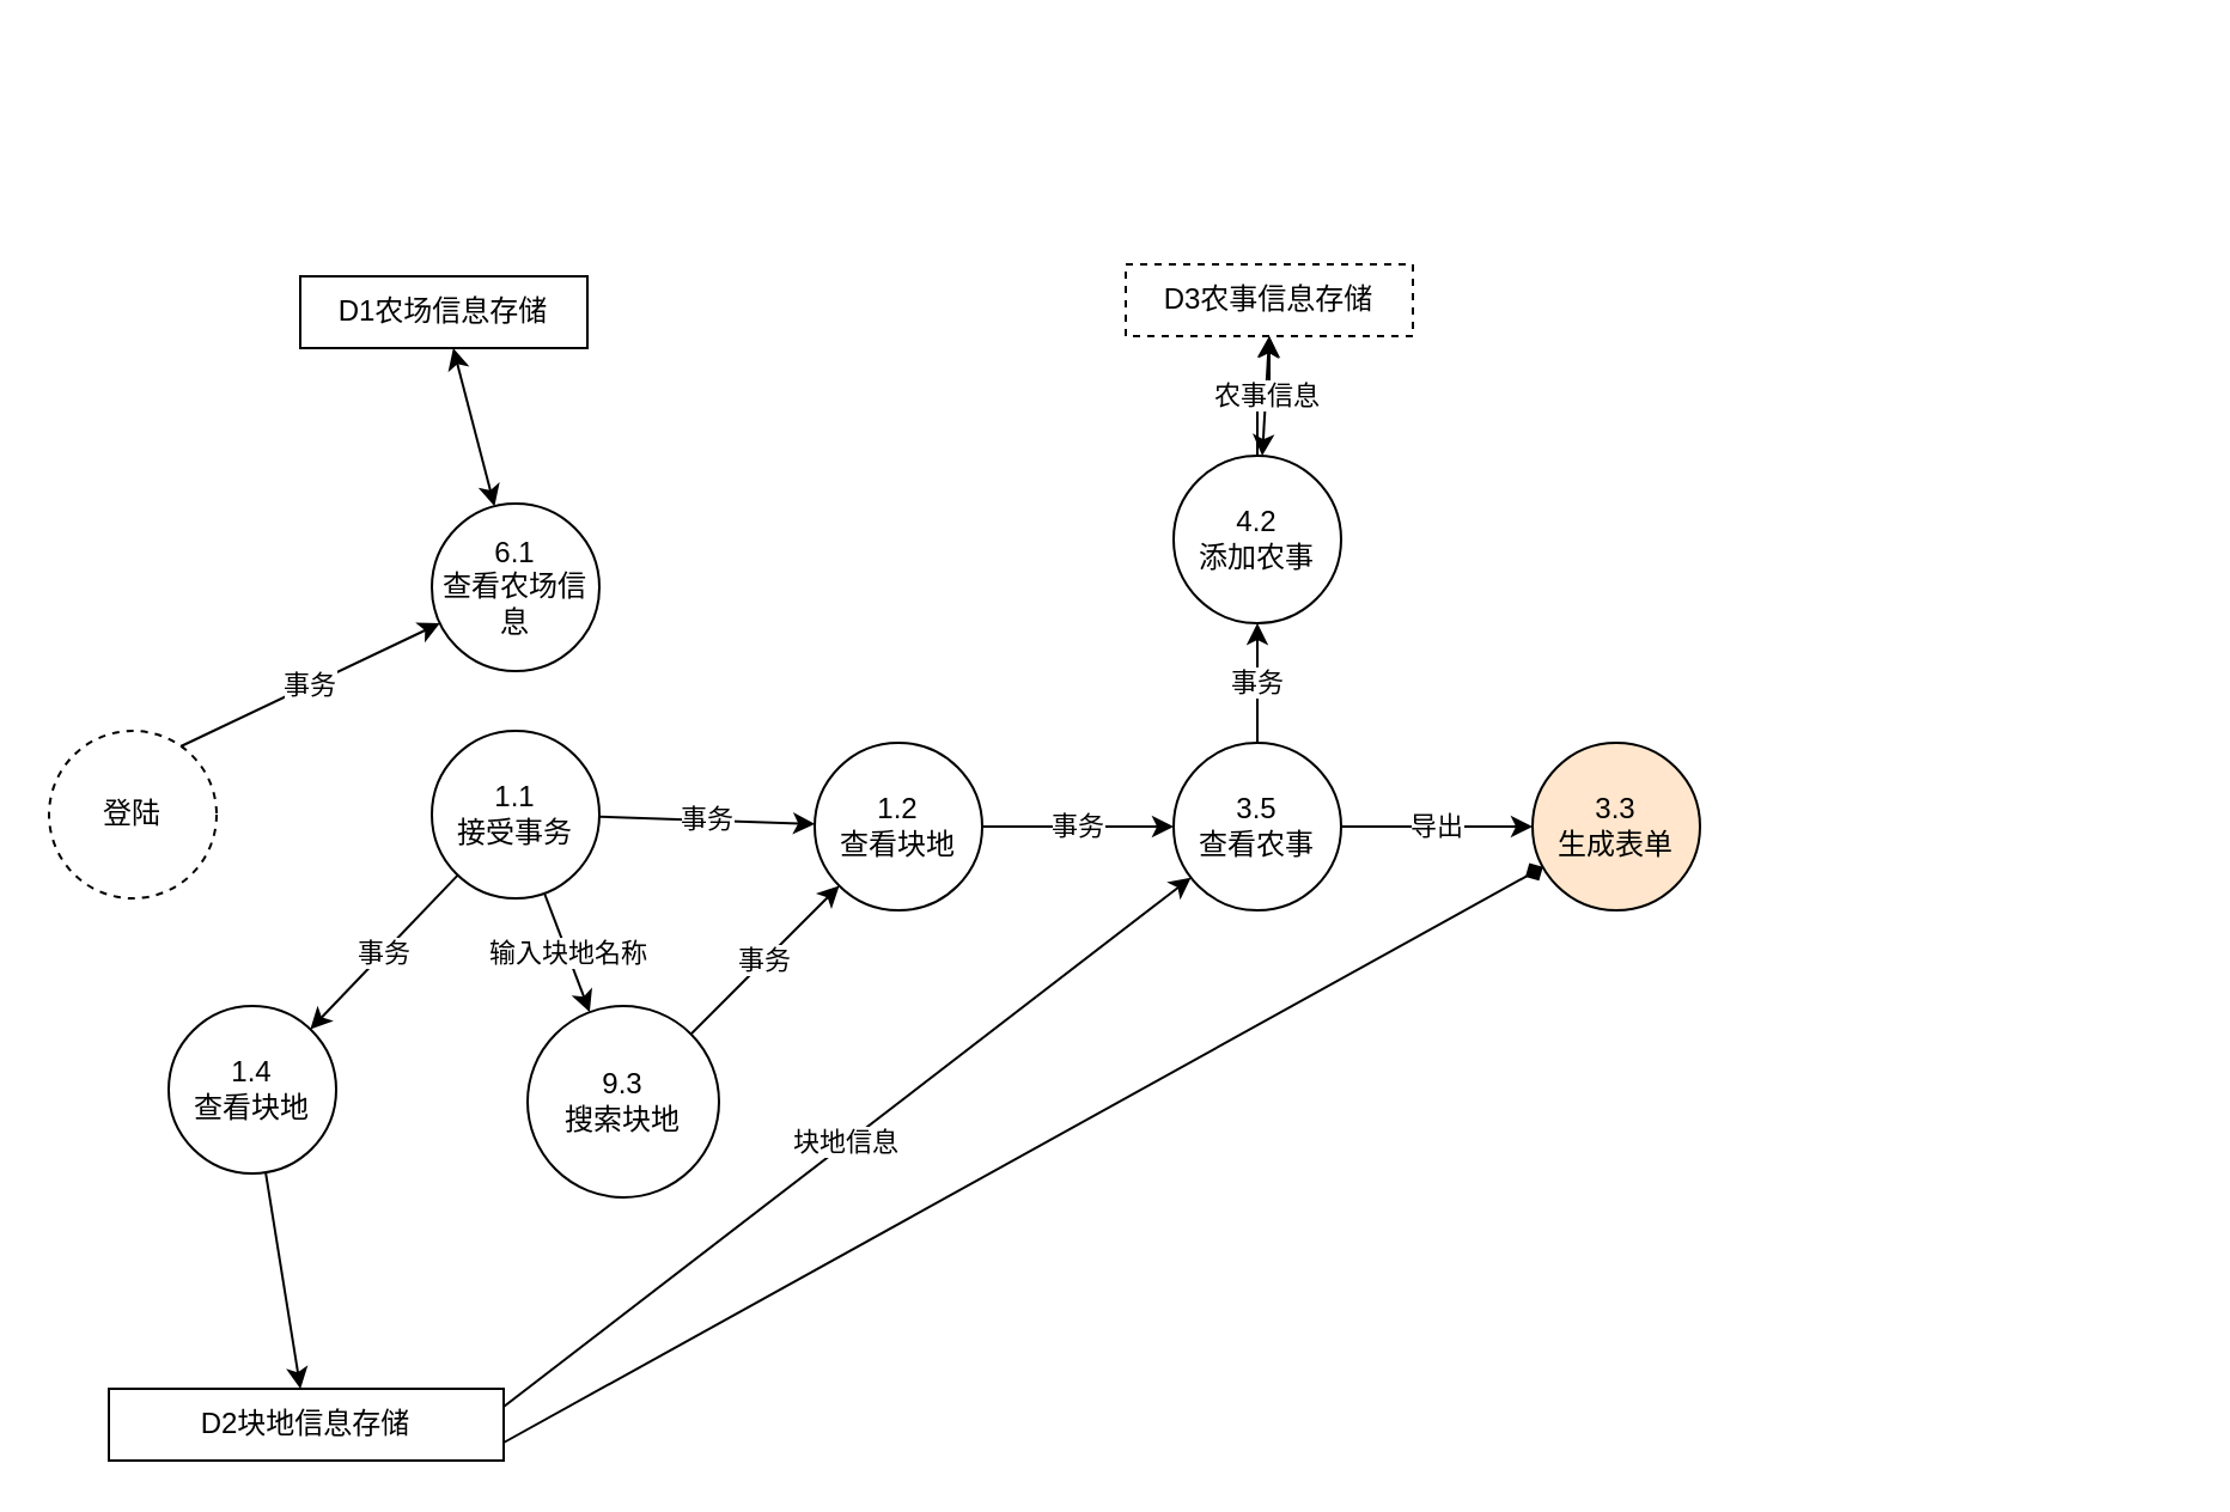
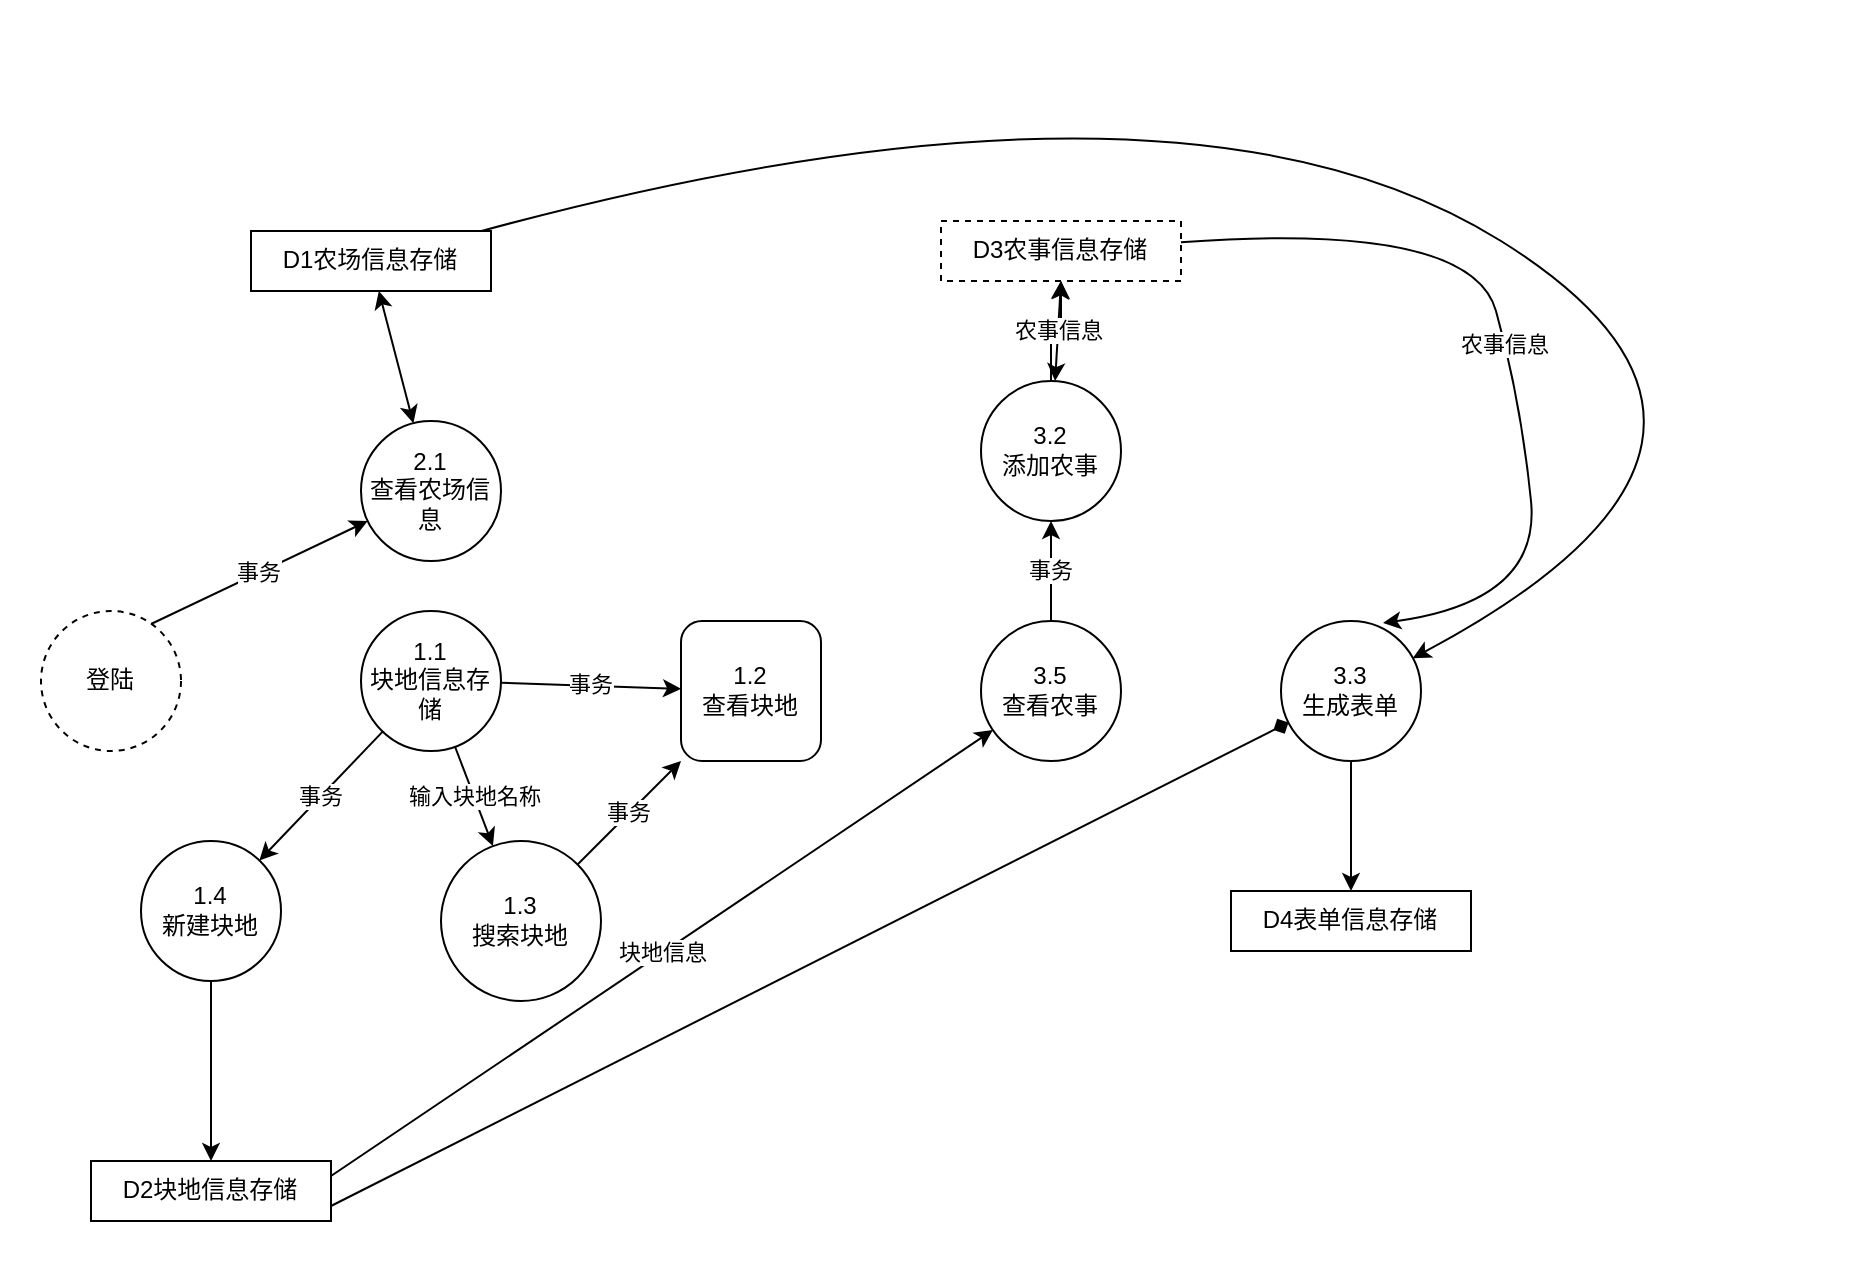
+ <mxCell id="31" value="" style="curved=1;endArrow=classic;html=1;" edge="1" parent="1" source="13" target="25"><mxGeometry width="50" height="50" relative="1" as="geometry"><mxPoint x="390" y="140" as="sourcePoint" /><mxPoint x="440" y="90" as="targetPoint" /><Array as="points"><mxPoint x="590" y="20" /><mxPoint x="910" y="220" /></Array></mxGeometry></mxCell>
+ <mxCell id="30" value="&lt;font style=&quot;vertical-align: inherit&quot;&gt;&lt;font style=&quot;vertical-align: inherit&quot;&gt;农事信息&lt;/font&gt;&lt;/font&gt;" style="curved=1;endArrow=classic;html=1;entryX=0.729;entryY=0.014;entryDx=0;entryDy=0;entryPerimeter=0;" edge="1" parent="1" source="22" target="25"><mxGeometry width="50" height="50" relative="1" as="geometry"><mxPoint x="685" y="150" as="sourcePoint" /><mxPoint x="780" y="50" as="targetPoint" /><Array as="points"><mxPoint x="735" y="110" /><mxPoint x="760" y="200" /><mxPoint x="770" y="300" /></Array></mxGeometry></mxCell>
- <mxCell id="21" value="&lt;font style=&quot;vertical-align: inherit&quot;&gt;&lt;font style=&quot;vertical-align: inherit&quot;&gt;4.2&lt;br&gt;添加农事&lt;br&gt;&lt;/font&gt;&lt;/font&gt;" style="ellipse;whiteSpace=wrap;html=1;aspect=fixed;" vertex="1" parent="1"><mxGeometry x="490" y="190" width="70" height="70" as="geometry" /></mxCell>
+ <mxCell id="21" value="&lt;font style=&quot;vertical-align: inherit&quot;&gt;&lt;font style=&quot;vertical-align: inherit&quot;&gt;3.2&lt;br&gt;添加农事&lt;br&gt;&lt;/font&gt;&lt;/font&gt;" style="ellipse;whiteSpace=wrap;html=1;aspect=fixed;" vertex="1" parent="1"><mxGeometry x="490" y="190" width="70" height="70" as="geometry" /></mxCell>
- <mxCell id="12" value="&lt;font style=&quot;vertical-align: inherit&quot;&gt;&lt;font style=&quot;vertical-align: inherit&quot;&gt;6.1&lt;br&gt;查看农场信息&lt;br&gt;&lt;/font&gt;&lt;/font&gt;" style="ellipse;whiteSpace=wrap;html=1;aspect=fixed;" vertex="1" parent="1"><mxGeometry x="180" y="210" width="70" height="70" as="geometry" /></mxCell>
+ <mxCell id="12" value="&lt;font style=&quot;vertical-align: inherit&quot;&gt;&lt;font style=&quot;vertical-align: inherit&quot;&gt;2.1&lt;br&gt;查看农场信息&lt;br&gt;&lt;/font&gt;&lt;/font&gt;" style="ellipse;whiteSpace=wrap;html=1;aspect=fixed;" vertex="1" parent="1"><mxGeometry x="180" y="210" width="70" height="70" as="geometry" /></mxCell>
- <mxCell id="3" value="&lt;font style=&quot;vertical-align: inherit&quot;&gt;&lt;font style=&quot;vertical-align: inherit&quot;&gt;&lt;font style=&quot;vertical-align: inherit&quot;&gt;&lt;font style=&quot;vertical-align: inherit&quot;&gt;&lt;font style=&quot;vertical-align: inherit&quot;&gt;&lt;font style=&quot;vertical-align: inherit&quot;&gt;&lt;font style=&quot;vertical-align: inherit&quot;&gt;&lt;font style=&quot;vertical-align: inherit&quot;&gt;1.1&lt;br&gt;接受事务&lt;/font&gt;&lt;/font&gt;&lt;/font&gt;&lt;/font&gt;&lt;/font&gt;&lt;/font&gt;&lt;br&gt;&lt;/font&gt;&lt;/font&gt;" style="ellipse;whiteSpace=wrap;html=1;aspect=fixed;" vertex="1" parent="1"><mxGeometry x="180" y="305" width="70" height="70" as="geometry" /></mxCell>
+ <mxCell id="3" value="&lt;font style=&quot;vertical-align: inherit&quot;&gt;&lt;font style=&quot;vertical-align: inherit&quot;&gt;&lt;font style=&quot;vertical-align: inherit&quot;&gt;&lt;font style=&quot;vertical-align: inherit&quot;&gt;&lt;font style=&quot;vertical-align: inherit&quot;&gt;&lt;font style=&quot;vertical-align: inherit&quot;&gt;&lt;font style=&quot;vertical-align: inherit&quot;&gt;&lt;font style=&quot;vertical-align: inherit&quot;&gt;1.1&lt;br&gt;块地信息存储&lt;/font&gt;&lt;/font&gt;&lt;/font&gt;&lt;/font&gt;&lt;/font&gt;&lt;/font&gt;&lt;br&gt;&lt;/font&gt;&lt;/font&gt;" style="ellipse;whiteSpace=wrap;html=1;aspect=fixed;" vertex="1" parent="1"><mxGeometry x="180" y="305" width="70" height="70" as="geometry" /></mxCell>
- <mxCell id="4" value="&lt;font style=&quot;vertical-align: inherit&quot;&gt;&lt;font style=&quot;vertical-align: inherit&quot;&gt;1.2&lt;br&gt;查看块地&lt;br&gt;&lt;/font&gt;&lt;/font&gt;" style="ellipse;whiteSpace=wrap;html=1;aspect=fixed;" vertex="1" parent="1"><mxGeometry x="340" y="310" width="70" height="70" as="geometry" /></mxCell>
+ <mxCell id="4" value="&lt;font style=&quot;vertical-align: inherit&quot;&gt;&lt;font style=&quot;vertical-align: inherit&quot;&gt;1.2&lt;br&gt;查看块地&lt;br&gt;&lt;/font&gt;&lt;/font&gt;" style="whiteSpace=wrap;html=1;aspect=fixed;rounded=1;" vertex="1" parent="1"><mxGeometry x="340" y="310" width="70" height="70" as="geometry" /></mxCell>
- <mxCell id="18" value="&lt;font style=&quot;vertical-align: inherit&quot;&gt;&lt;font style=&quot;vertical-align: inherit&quot;&gt;事务&lt;/font&gt;&lt;/font&gt;" style="endArrow=classic;html=1;" edge="1" parent="1" source="4" target="17"><mxGeometry width="50" height="50" relative="1" as="geometry"><mxPoint x="380" y="420" as="sourcePoint" /><mxPoint x="430" y="370" as="targetPoint" /></mxGeometry></mxCell>
- <mxCell id="26" value="&lt;font style=&quot;vertical-align: inherit&quot;&gt;&lt;font style=&quot;vertical-align: inherit&quot;&gt;导出&lt;/font&gt;&lt;/font&gt;" style="endArrow=classic;html=1;entryX=0;entryY=0.5;entryDx=0;entryDy=0;" edge="1" parent="1" source="17" target="25"><mxGeometry width="50" height="50" relative="1" as="geometry"><mxPoint x="380" y="410" as="sourcePoint" /><mxPoint x="430" y="360" as="targetPoint" /></mxGeometry></mxCell>
- <mxCell id="25" value="&lt;font style=&quot;vertical-align: inherit&quot;&gt;&lt;font style=&quot;vertical-align: inherit&quot;&gt;&lt;font style=&quot;vertical-align: inherit&quot;&gt;&lt;font style=&quot;vertical-align: inherit&quot;&gt;&lt;font style=&quot;vertical-align: inherit&quot;&gt;&lt;font style=&quot;vertical-align: inherit&quot;&gt;3.3&lt;/font&gt;&lt;/font&gt;&lt;/font&gt;&lt;/font&gt;&lt;br&gt;&lt;font style=&quot;vertical-align: inherit&quot;&gt;&lt;font style=&quot;vertical-align: inherit&quot;&gt;生成表单&lt;/font&gt;&lt;/font&gt;&lt;br&gt;&lt;/font&gt;&lt;/font&gt;" style="ellipse;whiteSpace=wrap;html=1;aspect=fixed;fillColor=#ffe6cc;" vertex="1" parent="1"><mxGeometry x="640" y="310" width="70" height="70" as="geometry" /></mxCell>
+ <mxCell id="25" value="&lt;font style=&quot;vertical-align: inherit&quot;&gt;&lt;font style=&quot;vertical-align: inherit&quot;&gt;&lt;font style=&quot;vertical-align: inherit&quot;&gt;&lt;font style=&quot;vertical-align: inherit&quot;&gt;&lt;font style=&quot;vertical-align: inherit&quot;&gt;&lt;font style=&quot;vertical-align: inherit&quot;&gt;3.3&lt;/font&gt;&lt;/font&gt;&lt;/font&gt;&lt;/font&gt;&lt;br&gt;&lt;font style=&quot;vertical-align: inherit&quot;&gt;&lt;font style=&quot;vertical-align: inherit&quot;&gt;生成表单&lt;/font&gt;&lt;/font&gt;&lt;br&gt;&lt;/font&gt;&lt;/font&gt;" style="ellipse;whiteSpace=wrap;html=1;aspect=fixed;" vertex="1" parent="1"><mxGeometry x="640" y="310" width="70" height="70" as="geometry" /></mxCell>
+ <mxCell id="28" value="" style="endArrow=classic;html=1;entryX=0.5;entryY=0;entryDx=0;entryDy=0;" edge="1" parent="1" source="25" target="27"><mxGeometry width="50" height="50" relative="1" as="geometry"><mxPoint x="380" y="410" as="sourcePoint" /><mxPoint x="430" y="360" as="targetPoint" /></mxGeometry></mxCell>
- <mxCell id="8" value="&lt;font style=&quot;vertical-align: inherit&quot;&gt;&lt;font style=&quot;vertical-align: inherit&quot;&gt;&lt;font style=&quot;vertical-align: inherit&quot;&gt;&lt;font style=&quot;vertical-align: inherit&quot;&gt;&lt;font style=&quot;vertical-align: inherit&quot;&gt;&lt;font style=&quot;vertical-align: inherit&quot;&gt;1.4&lt;/font&gt;&lt;/font&gt;&lt;/font&gt;&lt;/font&gt;&lt;br&gt;&lt;font style=&quot;vertical-align: inherit&quot;&gt;&lt;font style=&quot;vertical-align: inherit&quot;&gt;&lt;font style=&quot;vertical-align: inherit&quot;&gt;&lt;font style=&quot;vertical-align: inherit&quot;&gt;查看块地&lt;/font&gt;&lt;/font&gt;&lt;/font&gt;&lt;/font&gt;&lt;br&gt;&lt;/font&gt;&lt;/font&gt;" style="ellipse;whiteSpace=wrap;html=1;aspect=fixed;" vertex="1" parent="1"><mxGeometry x="70" y="420" width="70" height="70" as="geometry" /></mxCell>
+ <mxCell id="8" value="&lt;font style=&quot;vertical-align: inherit&quot;&gt;&lt;font style=&quot;vertical-align: inherit&quot;&gt;&lt;font style=&quot;vertical-align: inherit&quot;&gt;&lt;font style=&quot;vertical-align: inherit&quot;&gt;&lt;font style=&quot;vertical-align: inherit&quot;&gt;&lt;font style=&quot;vertical-align: inherit&quot;&gt;1.4&lt;/font&gt;&lt;/font&gt;&lt;/font&gt;&lt;/font&gt;&lt;br&gt;&lt;font style=&quot;vertical-align: inherit&quot;&gt;&lt;font style=&quot;vertical-align: inherit&quot;&gt;&lt;font style=&quot;vertical-align: inherit&quot;&gt;&lt;font style=&quot;vertical-align: inherit&quot;&gt;新建块地&lt;/font&gt;&lt;/font&gt;&lt;/font&gt;&lt;/font&gt;&lt;br&gt;&lt;/font&gt;&lt;/font&gt;" style="ellipse;whiteSpace=wrap;html=1;aspect=fixed;" vertex="1" parent="1"><mxGeometry x="70" y="420" width="70" height="70" as="geometry" /></mxCell>
- <mxCell id="5" value="&lt;font style=&quot;vertical-align: inherit&quot;&gt;&lt;font style=&quot;vertical-align: inherit&quot;&gt;9.3&lt;br&gt;搜索块地&lt;br&gt;&lt;/font&gt;&lt;/font&gt;" style="ellipse;whiteSpace=wrap;html=1;aspect=fixed;" vertex="1" parent="1"><mxGeometry x="220" y="420" width="80" height="80" as="geometry" /></mxCell>
+ <mxCell id="5" value="&lt;font style=&quot;vertical-align: inherit&quot;&gt;&lt;font style=&quot;vertical-align: inherit&quot;&gt;1.3&lt;br&gt;搜索块地&lt;br&gt;&lt;/font&gt;&lt;/font&gt;" style="ellipse;whiteSpace=wrap;html=1;aspect=fixed;" vertex="1" parent="1"><mxGeometry x="220" y="420" width="80" height="80" as="geometry" /></mxCell>
+ <mxCell id="27" value="&lt;font style=&quot;vertical-align: inherit&quot;&gt;&lt;font style=&quot;vertical-align: inherit&quot;&gt;&lt;font style=&quot;vertical-align: inherit&quot;&gt;&lt;font style=&quot;vertical-align: inherit&quot;&gt;&lt;font style=&quot;vertical-align: inherit&quot;&gt;&lt;font style=&quot;vertical-align: inherit&quot;&gt;&lt;font style=&quot;vertical-align: inherit&quot;&gt;&lt;font style=&quot;vertical-align: inherit&quot;&gt;D4表单信息存储&lt;/font&gt;&lt;/font&gt;&lt;/font&gt;&lt;/font&gt;&lt;/font&gt;&lt;/font&gt;&lt;/font&gt;&lt;/font&gt;" style="rounded=0;whiteSpace=wrap;html=1;" vertex="1" parent="1"><mxGeometry x="615" y="445" width="120" height="30" as="geometry" /></mxCell>
- <mxCell id="10" value="&lt;font style=&quot;vertical-align: inherit&quot;&gt;&lt;font style=&quot;vertical-align: inherit&quot;&gt;&lt;font style=&quot;vertical-align: inherit&quot;&gt;&lt;font style=&quot;vertical-align: inherit&quot;&gt;D2块地信息存储&lt;/font&gt;&lt;/font&gt;&lt;/font&gt;&lt;/font&gt;" style="rounded=0;whiteSpace=wrap;html=1;" vertex="1" parent="1"><mxGeometry x="45" y="580" width="165" height="30" as="geometry" /></mxCell>
+ <mxCell id="10" value="&lt;font style=&quot;vertical-align: inherit&quot;&gt;&lt;font style=&quot;vertical-align: inherit&quot;&gt;&lt;font style=&quot;vertical-align: inherit&quot;&gt;&lt;font style=&quot;vertical-align: inherit&quot;&gt;D2块地信息存储&lt;/font&gt;&lt;/font&gt;&lt;/font&gt;&lt;/font&gt;" style="rounded=0;whiteSpace=wrap;html=1;" vertex="1" parent="1"><mxGeometry x="45" y="580" width="120" height="30" as="geometry" /></mxCell>
